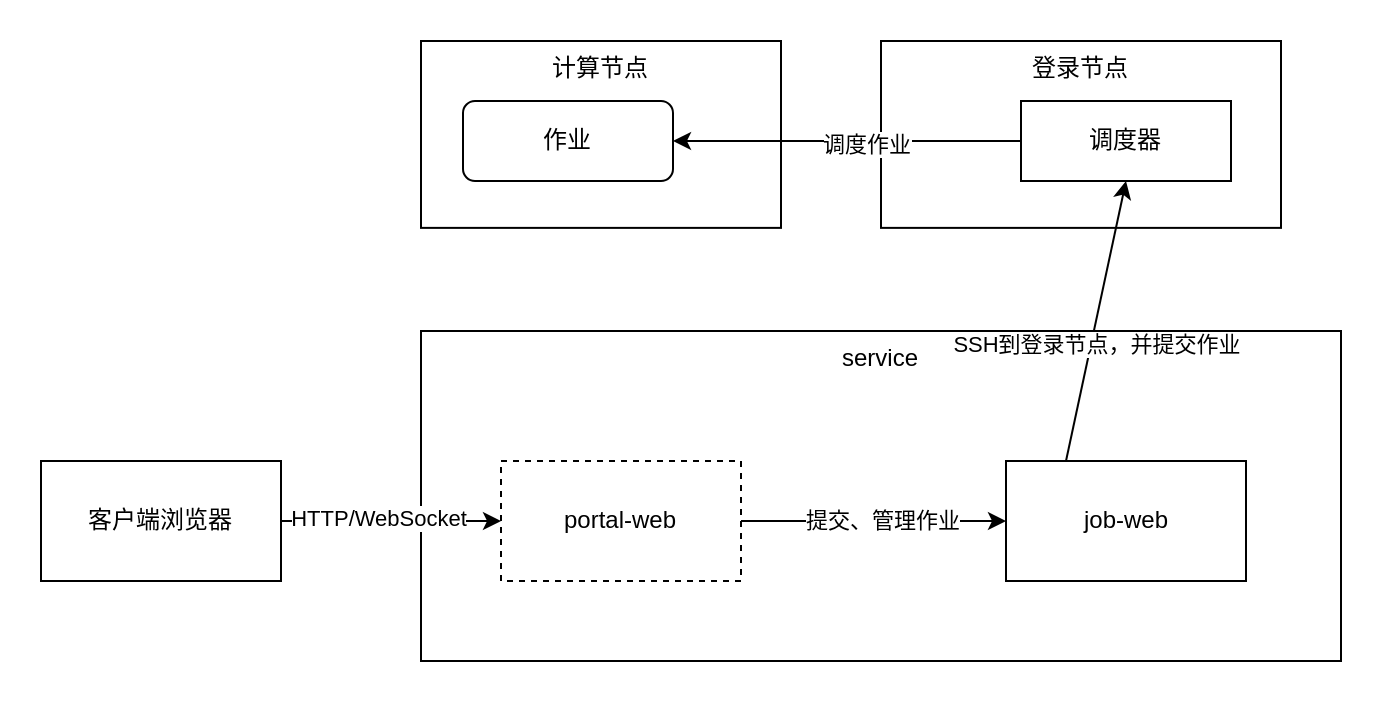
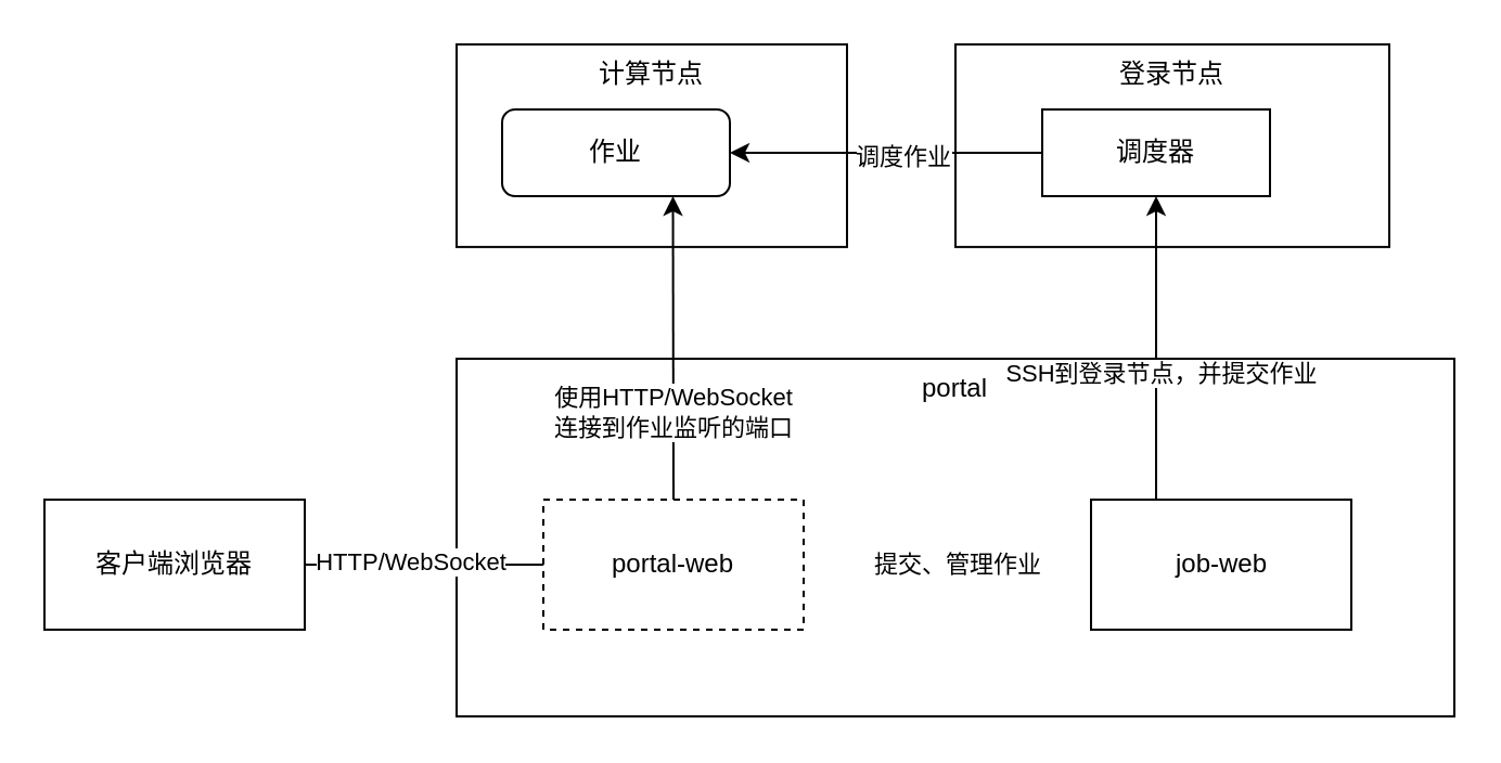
- <mxCell id="17" value="调度器" style="rounded=0;whiteSpace=wrap;html=1;" vertex="1" parent="1"><mxGeometry x="510" y="50" width="105" height="40" as="geometry" /></mxCell>
+ <mxCell id="17" value="调度器" style="rounded=0;whiteSpace=wrap;html=1;" vertex="1" parent="1"><mxGeometry x="480" y="50" width="105" height="40" as="geometry" /></mxCell>
+ <mxCell id="8" style="edgeStyle=none;html=1;exitX=0.5;exitY=0;exitDx=0;exitDy=0;entryX=0.75;entryY=1;entryDx=0;entryDy=0;" edge="1" parent="1" source="10" target="18"><mxGeometry relative="1" as="geometry" /></mxCell>
+ <mxCell id="9" value="使用HTTP/WebSocket&lt;br&gt;连接到作业监听的端口" style="edgeLabel;html=1;align=center;verticalAlign=middle;resizable=0;points=[];" vertex="1" connectable="0" parent="8"><mxGeometry x="0.254" y="-2" relative="1" as="geometry"><mxPoint x="-2" y="48" as="offset" /></mxGeometry></mxCell>
- <mxCell id="2" value="service" style="rounded=0;whiteSpace=wrap;html=1;fillColor=none;verticalAlign=top;" parent="1" vertex="1"><mxGeometry x="210" y="165" width="460" height="165" as="geometry" /></mxCell>
+ <mxCell id="2" value="portal" style="rounded=0;whiteSpace=wrap;html=1;fillColor=none;verticalAlign=top;" parent="1" vertex="1"><mxGeometry x="210" y="165" width="460" height="165" as="geometry" /></mxCell>
- <mxCell id="4" style="edgeStyle=none;html=1;exitX=1;exitY=0.5;exitDx=0;exitDy=0;" parent="1" source="6" target="10" edge="1"><mxGeometry relative="1" as="geometry"><mxPoint x="230" y="265" as="targetPoint" /></mxGeometry></mxCell>
+ <mxCell id="4" style="edgeStyle=none;html=1;exitX=1;exitY=0.5;exitDx=0;exitDy=0;endArrow=none;" parent="1" source="6" target="10" edge="1"><mxGeometry relative="1" as="geometry"><mxPoint x="230" y="265" as="targetPoint" /></mxGeometry></mxCell>
- <mxCell id="7" style="edgeStyle=none;html=1;exitX=1;exitY=0.5;exitDx=0;exitDy=0;entryX=0;entryY=0.5;entryDx=0;entryDy=0;" parent="1" source="10" target="14" edge="1"><mxGeometry relative="1" as="geometry"><Array as="points"><mxPoint x="430" y="260" /></Array></mxGeometry></mxCell>
